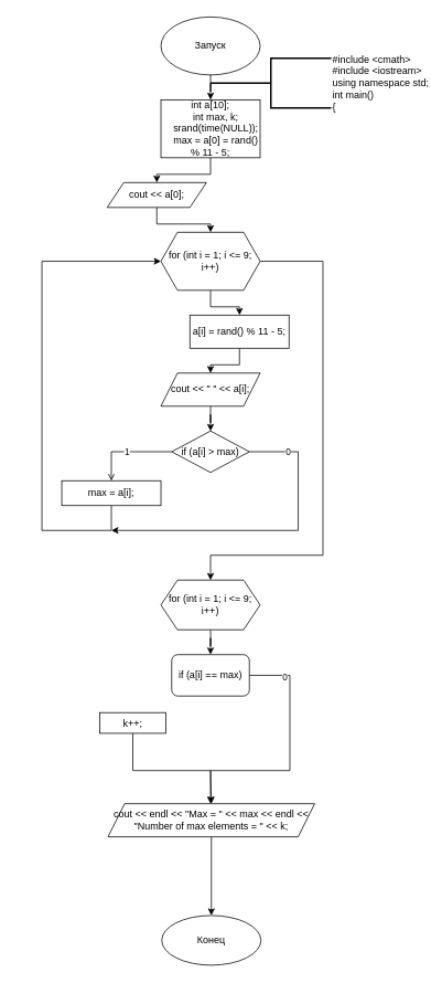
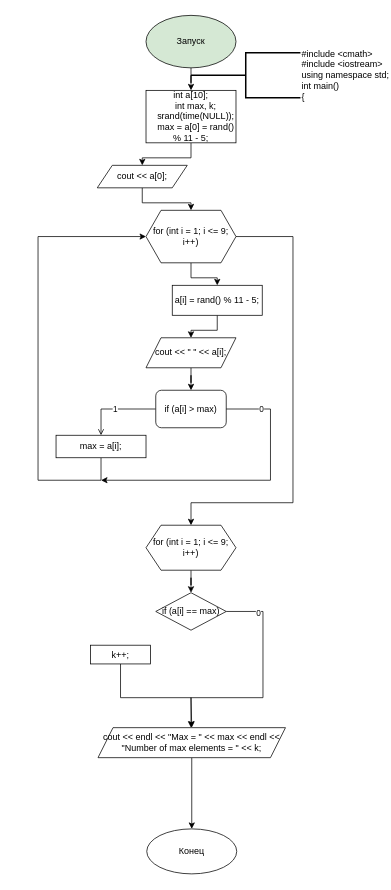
- <mxCell id="3" value="Запуск" style="ellipse;whiteSpace=wrap;html=1;" parent="1" vertex="1"><mxGeometry x="194" y="20" width="120" height="70" as="geometry" /></mxCell>
+ <mxCell id="3" value="Запуск" style="ellipse;whiteSpace=wrap;html=1;fillColor=#d5e8d4;" parent="1" vertex="1"><mxGeometry x="194" y="20" width="120" height="70" as="geometry" /></mxCell>
- <mxCell id="22" value="if (a[i] &gt; max)" style="rhombus;whiteSpace=wrap;html=1;rounded=0;" vertex="1" parent="1"><mxGeometry x="207" y="520" width="94" height="50" as="geometry" /></mxCell>
+ <mxCell id="22" value="if (a[i] &gt; max)" style="whiteSpace=wrap;html=1;rounded=1;" vertex="1" parent="1"><mxGeometry x="207" y="520" width="94" height="50" as="geometry" /></mxCell>
- <mxCell id="31" value="if (a[i] == max)" style="whiteSpace=wrap;html=1;rounded=1;" vertex="1" parent="1"><mxGeometry x="207" y="790" width="94" height="50" as="geometry" /></mxCell>
+ <mxCell id="31" value="if (a[i] == max)" style="rhombus;whiteSpace=wrap;html=1;" vertex="1" parent="1"><mxGeometry x="207" y="790" width="94" height="50" as="geometry" /></mxCell>
